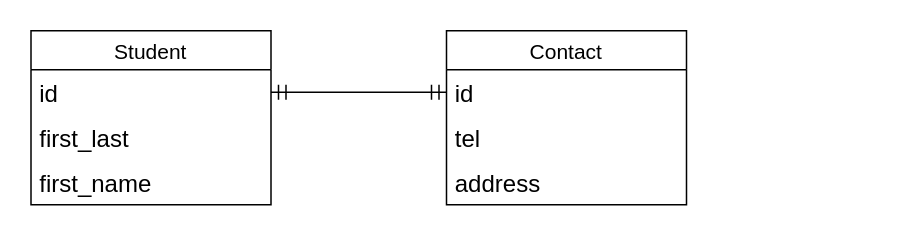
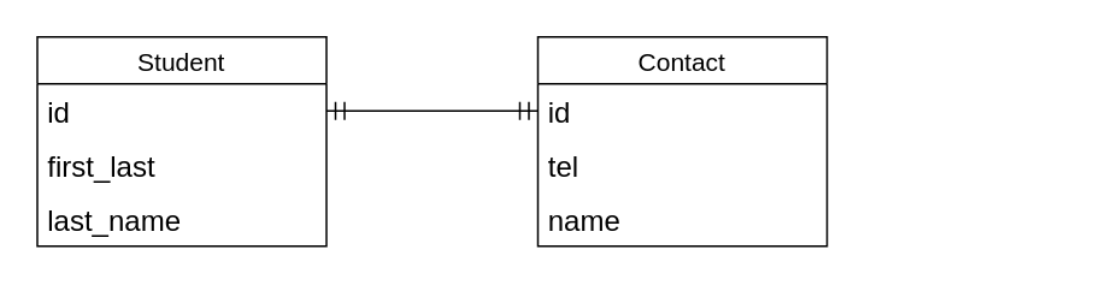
- <mxCell id="5" value="first_name" style="text;strokeColor=none;fillColor=none;spacingLeft=4;spacingRight=4;overflow=hidden;rotatable=0;points=[[0,0.5],[1,0.5]];portConstraint=eastwest;fontSize=16;whiteSpace=wrap;html=1;" parent="2" vertex="1"><mxGeometry y="86" width="160" height="30" as="geometry" /></mxCell>
+ <mxCell id="5" value="last_name" style="text;strokeColor=none;fillColor=none;spacingLeft=4;spacingRight=4;overflow=hidden;rotatable=0;points=[[0,0.5],[1,0.5]];portConstraint=eastwest;fontSize=16;whiteSpace=wrap;html=1;" parent="2" vertex="1"><mxGeometry y="86" width="160" height="30" as="geometry" /></mxCell>
- <mxCell id="9" value="address" style="text;strokeColor=none;fillColor=none;spacingLeft=4;spacingRight=4;overflow=hidden;rotatable=0;points=[[0,0.5],[1,0.5]];portConstraint=eastwest;fontSize=16;whiteSpace=wrap;html=1;" parent="6" vertex="1"><mxGeometry y="86" width="160" height="30" as="geometry" /></mxCell>
+ <mxCell id="9" value="name" style="text;strokeColor=none;fillColor=none;spacingLeft=4;spacingRight=4;overflow=hidden;rotatable=0;points=[[0,0.5],[1,0.5]];portConstraint=eastwest;fontSize=16;whiteSpace=wrap;html=1;" parent="6" vertex="1"><mxGeometry y="86" width="160" height="30" as="geometry" /></mxCell>
